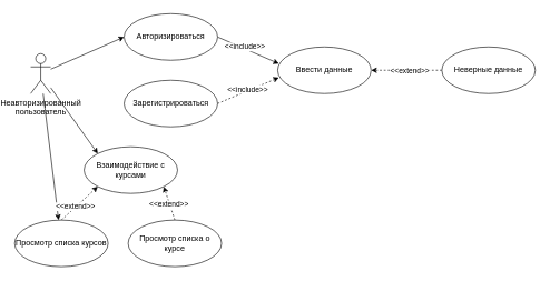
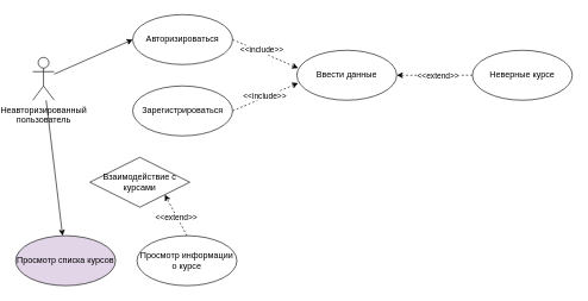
- <mxCell id="6" style="rounded=0;orthogonalLoop=1;jettySize=auto;html=1;exitX=1;exitY=0.5;exitDx=0;exitDy=0;entryX=0.013;entryY=0.358;entryDx=0;entryDy=0;dashed=0;entryPerimeter=0;" edge="1" parent="1" source="8" target="12"><mxGeometry relative="1" as="geometry"><mxPoint x="424" y="55" as="targetPoint" /></mxGeometry></mxCell>
+ <mxCell id="6" style="rounded=0;orthogonalLoop=1;jettySize=auto;html=1;exitX=1;exitY=0.5;exitDx=0;exitDy=0;entryX=0.013;entryY=0.358;entryDx=0;entryDy=0;dashed=1;entryPerimeter=0;" edge="1" parent="1" source="8" target="12"><mxGeometry relative="1" as="geometry"><mxPoint x="424" y="55" as="targetPoint" /></mxGeometry></mxCell>
- <mxCell id="15" value="Неверные данные" style="ellipse;whiteSpace=wrap;html=1;" vertex="1" parent="1"><mxGeometry x="660" y="70" width="140" height="70" as="geometry" /></mxCell>
+ <mxCell id="15" value="Неверные курсе" style="ellipse;whiteSpace=wrap;html=1;" vertex="1" parent="1"><mxGeometry x="660" y="70" width="140" height="70" as="geometry" /></mxCell>
- <mxCell id="4" style="rounded=0;orthogonalLoop=1;jettySize=auto;html=1;entryX=0;entryY=0;entryDx=0;entryDy=0;" edge="1" parent="1" source="5" target="16"><mxGeometry relative="1" as="geometry" /></mxCell>
- <mxCell id="16" value="Взаимодействие с курсами" style="ellipse;whiteSpace=wrap;html=1;" vertex="1" parent="1"><mxGeometry x="124" y="220" width="140" height="70" as="geometry" /></mxCell>
+ <mxCell id="16" value="Взаимодействие с курсами" style="rhombus;whiteSpace=wrap;html=1;" vertex="1" parent="1"><mxGeometry x="124" y="220" width="140" height="70" as="geometry" /></mxCell>
- <mxCell id="17" style="rounded=0;orthogonalLoop=1;jettySize=auto;html=1;exitX=0.5;exitY=0;exitDx=0;exitDy=0;entryX=0;entryY=1;entryDx=0;entryDy=0;dashed=1;" edge="1" parent="1" source="19" target="16"><mxGeometry relative="1" as="geometry" /></mxCell>
- <mxCell id="18" value="&amp;lt;&amp;lt;extend&amp;gt;&amp;gt;" style="edgeLabel;html=1;align=center;verticalAlign=middle;resizable=0;points=[];" vertex="1" connectable="0" parent="17"><mxGeometry x="-0.206" y="1" relative="1" as="geometry"><mxPoint as="offset" /></mxGeometry></mxCell>
- <mxCell id="19" value="Просмотр списка курсов" style="ellipse;whiteSpace=wrap;html=1;" vertex="1" parent="1"><mxGeometry x="20" y="330" width="140" height="70" as="geometry" /></mxCell>
+ <mxCell id="19" value="Просмотр списка курсов" style="ellipse;whiteSpace=wrap;html=1;fillColor=#e1d5e7;" vertex="1" parent="1"><mxGeometry x="20" y="330" width="140" height="70" as="geometry" /></mxCell>
- <mxCell id="22" value="Просмотр списка о курсе" style="ellipse;whiteSpace=wrap;html=1;" vertex="1" parent="1"><mxGeometry x="190" y="330" width="140" height="70" as="geometry" /></mxCell>
+ <mxCell id="22" value="Просмотр информации о курсе" style="ellipse;whiteSpace=wrap;html=1;" vertex="1" parent="1"><mxGeometry x="190" y="330" width="140" height="70" as="geometry" /></mxCell>
